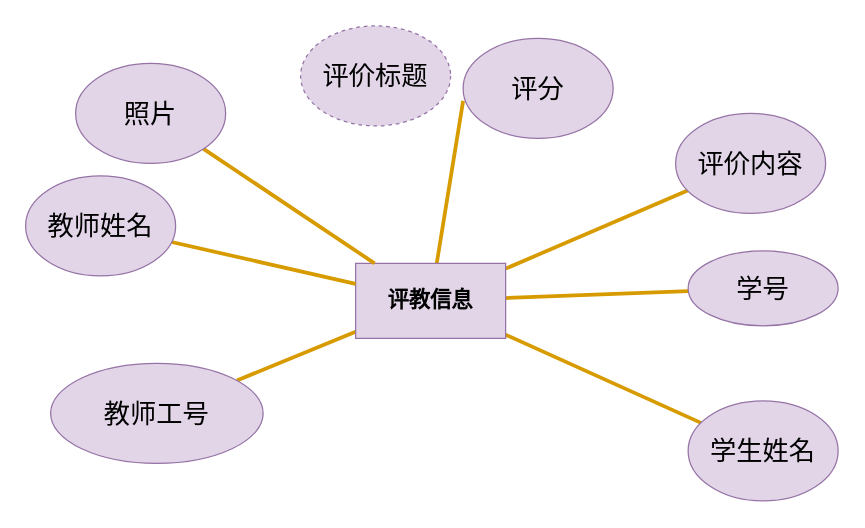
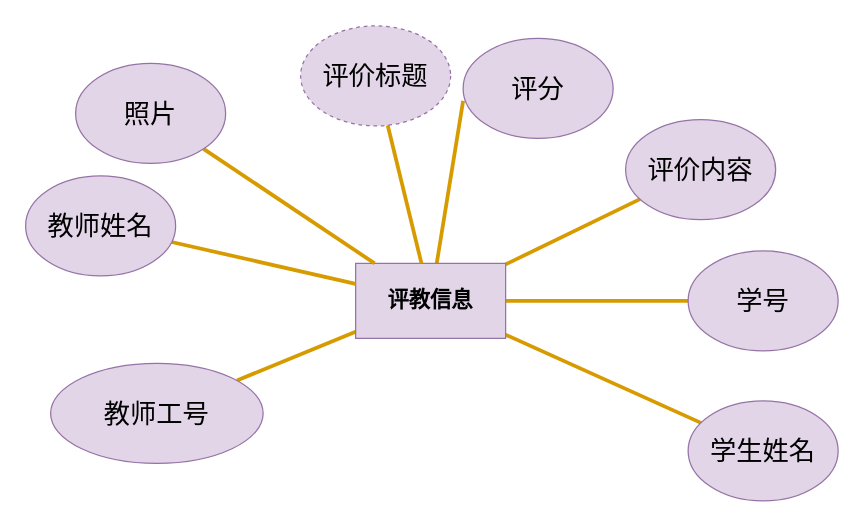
- <mxCell id="15" value="评价内容" style="ellipse;whiteSpace=wrap;html=1;fillColor=#e1d5e7;strokeColor=#9673a6;fontSize=21;" vertex="1" parent="1"><mxGeometry x="540" y="90" width="120" height="80" as="geometry" /></mxCell>
+ <mxCell id="15" value="评价内容" style="ellipse;whiteSpace=wrap;html=1;fillColor=#e1d5e7;strokeColor=#9673a6;fontSize=21;" vertex="1" parent="1"><mxGeometry x="500" y="95" width="120" height="80" as="geometry" /></mxCell>
+ <mxCell id="11" style="rounded=0;orthogonalLoop=1;jettySize=auto;html=1;endArrow=none;endFill=0;fillColor=#ffe6cc;strokeColor=#d79b00;strokeWidth=3;" edge="1" parent="1" source="7" target="12"><mxGeometry relative="1" as="geometry"><mxPoint x="464" y="130" as="sourcePoint" /></mxGeometry></mxCell>
- <mxCell id="17" value="学号" style="ellipse;whiteSpace=wrap;html=1;fillColor=#e1d5e7;strokeColor=#9673a6;fontSize=21;" vertex="1" parent="1"><mxGeometry x="550" y="200" width="120" height="60" as="geometry" /></mxCell>
+ <mxCell id="17" value="学号" style="ellipse;whiteSpace=wrap;html=1;fillColor=#e1d5e7;strokeColor=#9673a6;fontSize=21;" vertex="1" parent="1"><mxGeometry x="550" y="200" width="120" height="80" as="geometry" /></mxCell>
